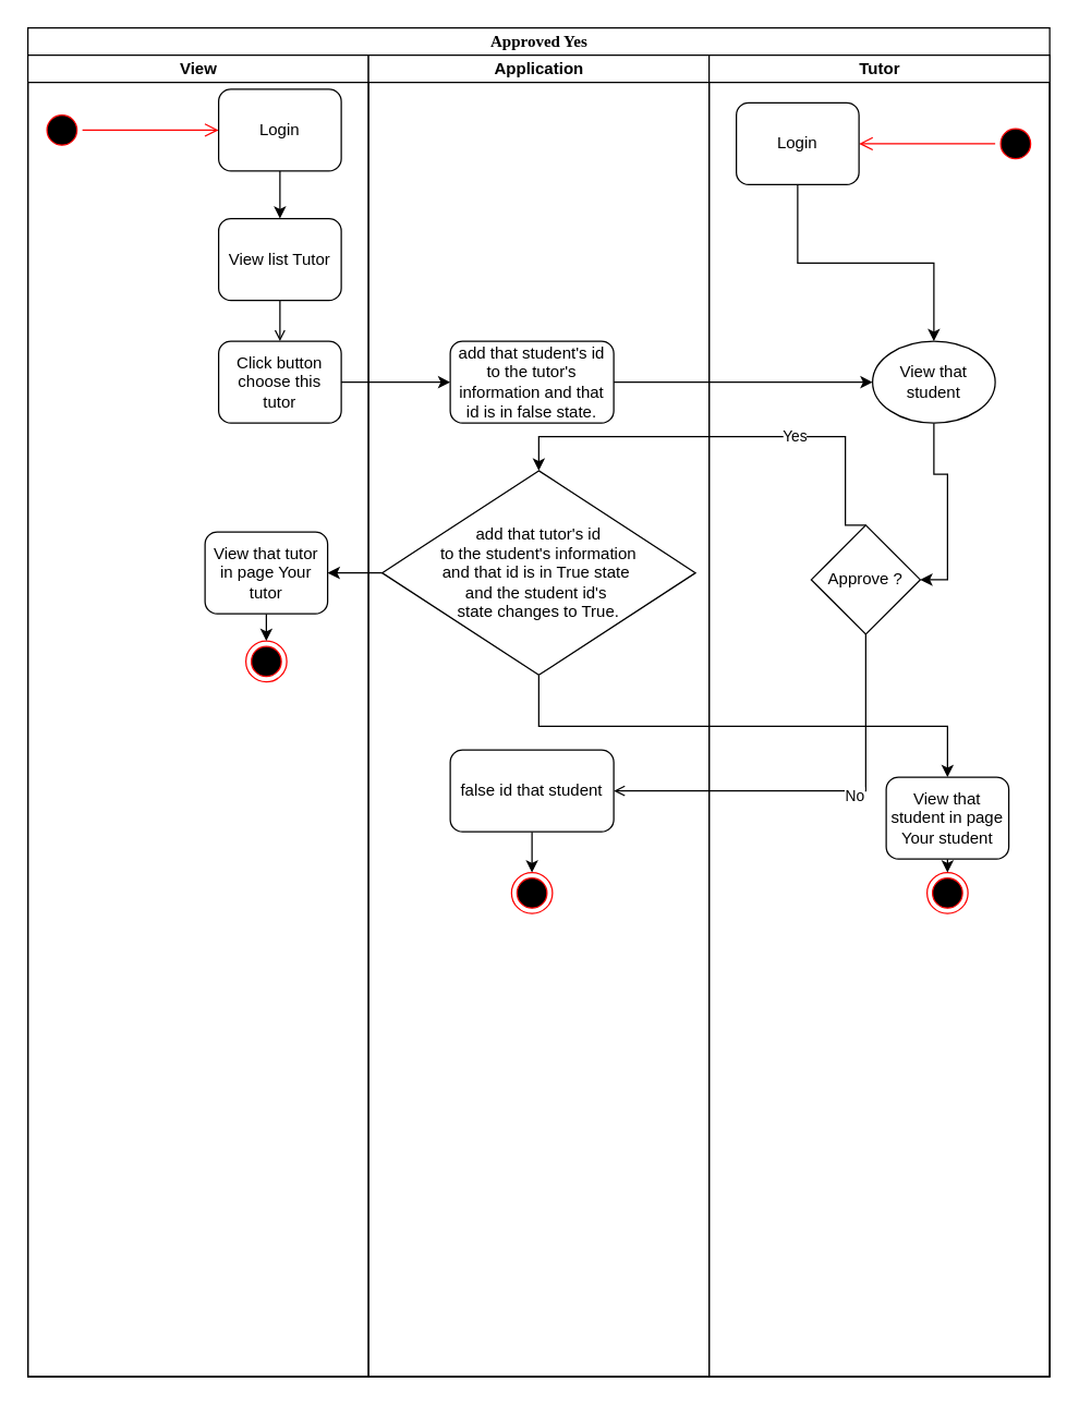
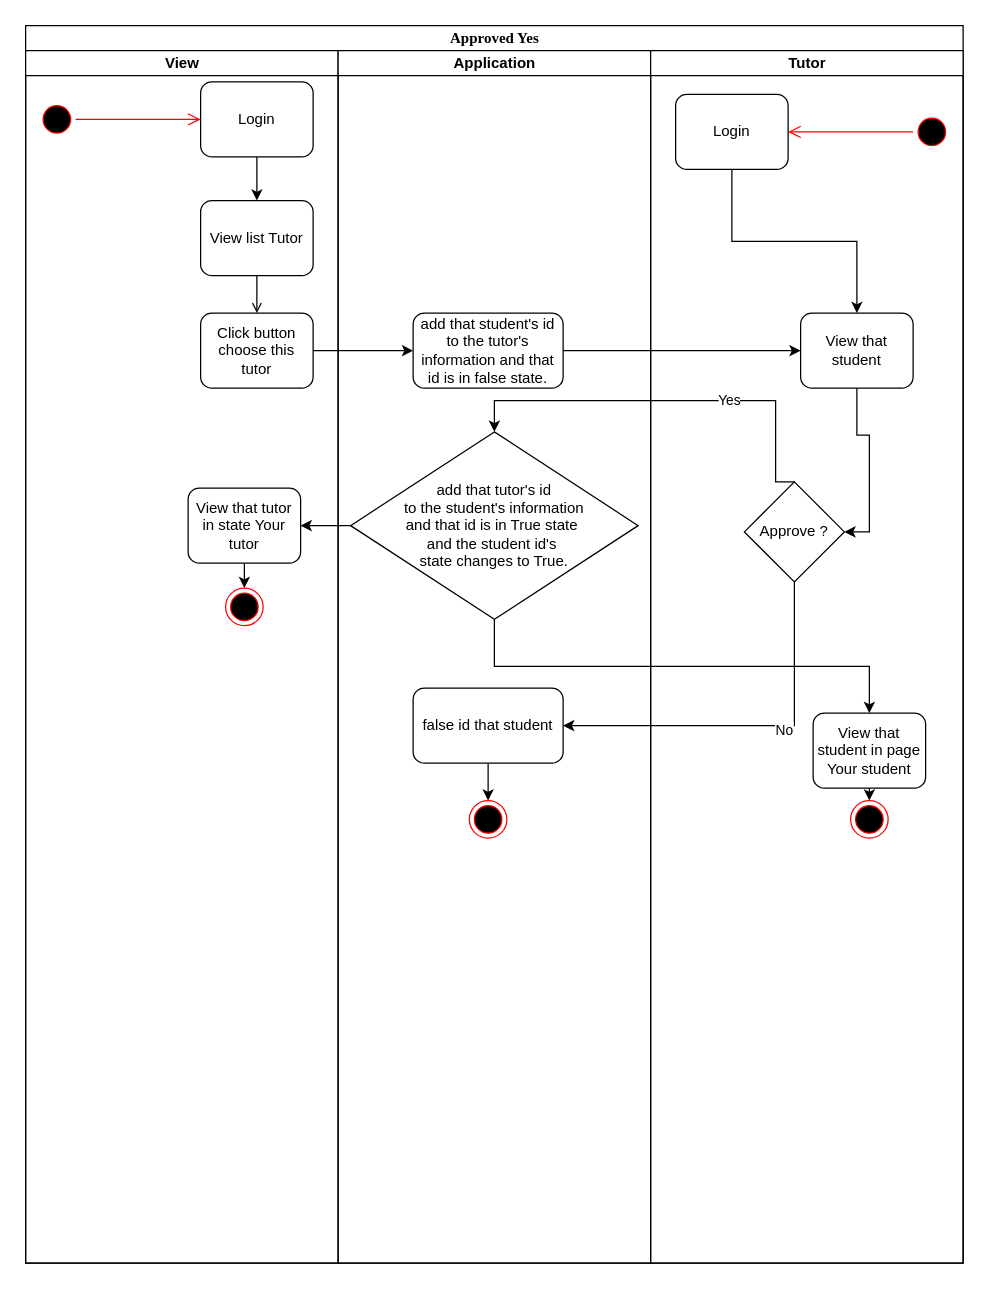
- <mxCell id="27" value="View that student" style="ellipse;whiteSpace=wrap;html=1;" vertex="1" parent="20"><mxGeometry x="120" y="210" width="90" height="60" as="geometry" /></mxCell>
+ <mxCell id="27" value="View that student" style="rounded=1;whiteSpace=wrap;html=1;" vertex="1" parent="20"><mxGeometry x="120" y="210" width="90" height="60" as="geometry" /></mxCell>
- <mxCell id="13" value="View that tutor in page Your tutor" style="rounded=1;whiteSpace=wrap;html=1;" vertex="1" parent="3"><mxGeometry x="130" y="350" width="90" height="60" as="geometry" /></mxCell>
+ <mxCell id="13" value="View that tutor in state Your tutor" style="rounded=1;whiteSpace=wrap;html=1;" vertex="1" parent="3"><mxGeometry x="130" y="350" width="90" height="60" as="geometry" /></mxCell>
- <mxCell id="33" style="edgeStyle=orthogonalEdgeStyle;rounded=0;orthogonalLoop=1;jettySize=auto;html=1;exitX=0.5;exitY=1;exitDx=0;exitDy=0;entryX=1;entryY=0.5;entryDx=0;entryDy=0;endArrow=open;" edge="1" parent="2" source="28" target="17"><mxGeometry relative="1" as="geometry" /></mxCell>
+ <mxCell id="33" style="edgeStyle=orthogonalEdgeStyle;rounded=0;orthogonalLoop=1;jettySize=auto;html=1;exitX=0.5;exitY=1;exitDx=0;exitDy=0;entryX=1;entryY=0.5;entryDx=0;entryDy=0;" edge="1" parent="2" source="28" target="17"><mxGeometry relative="1" as="geometry" /></mxCell>
